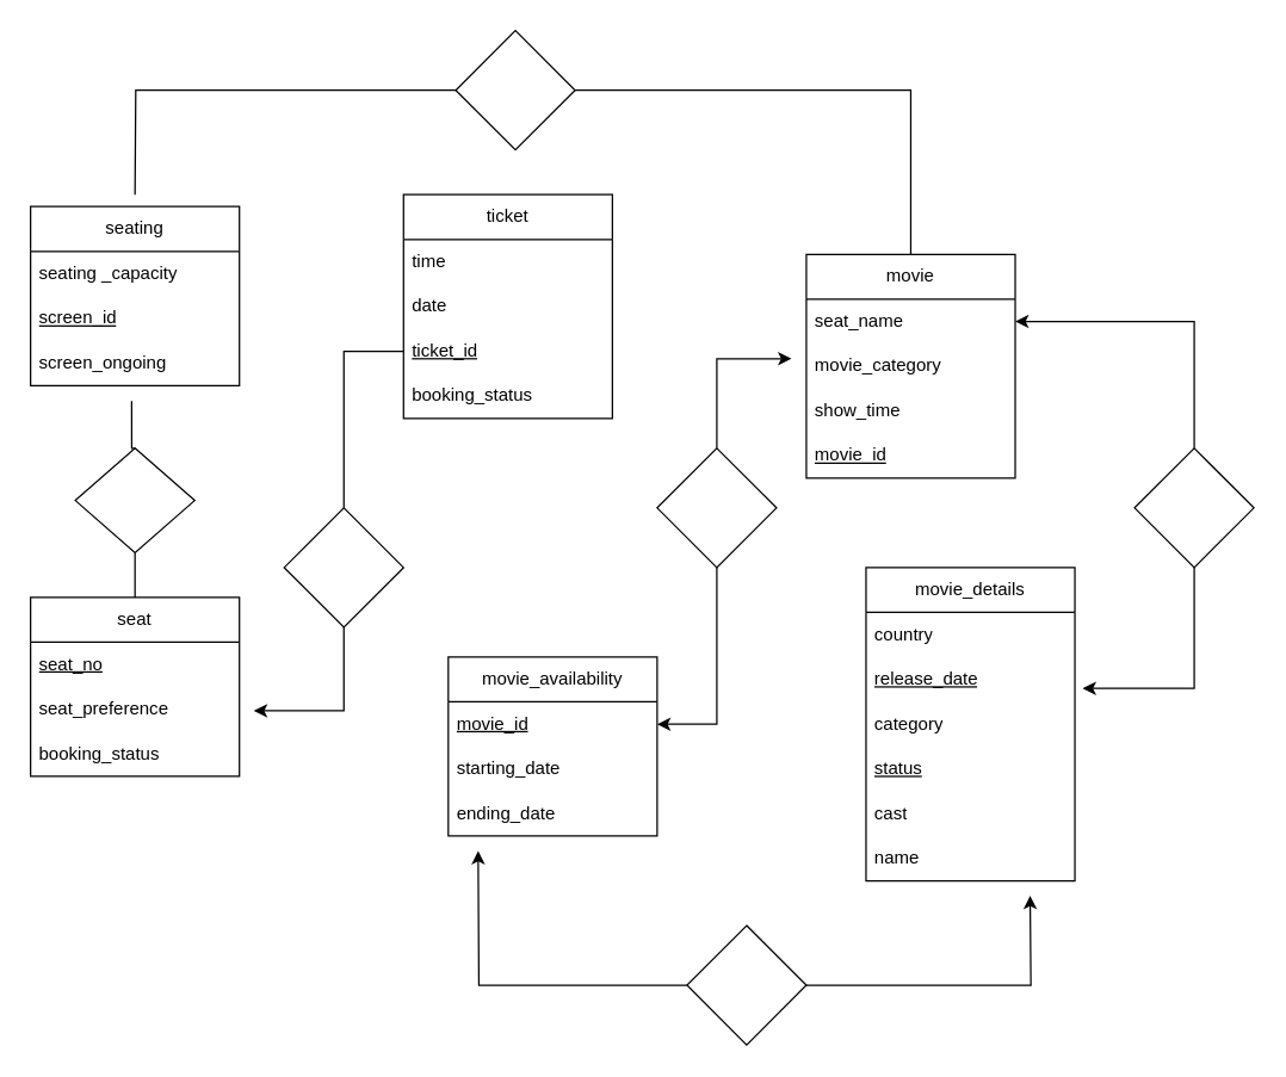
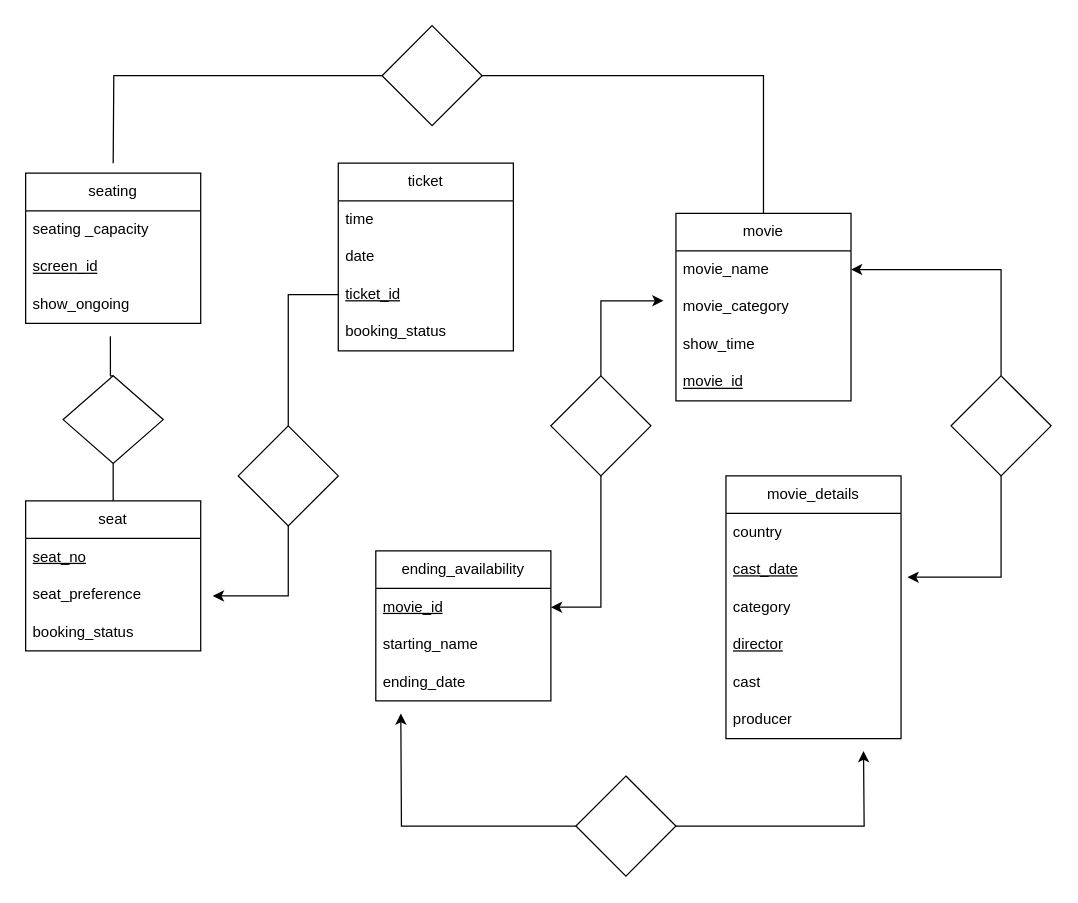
- <mxCell id="18" value="seat_name" style="text;strokeColor=none;fillColor=none;align=left;verticalAlign=middle;spacingLeft=4;spacingRight=4;overflow=hidden;points=[[0,0.5],[1,0.5]];portConstraint=eastwest;rotatable=0;whiteSpace=wrap;html=1;" vertex="1" parent="17"><mxGeometry y="30" width="140" height="30" as="geometry" /></mxCell>
+ <mxCell id="18" value="movie_name" style="text;strokeColor=none;fillColor=none;align=left;verticalAlign=middle;spacingLeft=4;spacingRight=4;overflow=hidden;points=[[0,0.5],[1,0.5]];portConstraint=eastwest;rotatable=0;whiteSpace=wrap;html=1;" vertex="1" parent="17"><mxGeometry y="30" width="140" height="30" as="geometry" /></mxCell>
- <mxCell id="5" value="screen_ongoing" style="text;strokeColor=none;fillColor=none;align=left;verticalAlign=middle;spacingLeft=4;spacingRight=4;overflow=hidden;points=[[0,0.5],[1,0.5]];portConstraint=eastwest;rotatable=0;whiteSpace=wrap;html=1;" vertex="1" parent="2"><mxGeometry y="90" width="140" height="30" as="geometry" /></mxCell>
+ <mxCell id="5" value="show_ongoing" style="text;strokeColor=none;fillColor=none;align=left;verticalAlign=middle;spacingLeft=4;spacingRight=4;overflow=hidden;points=[[0,0.5],[1,0.5]];portConstraint=eastwest;rotatable=0;whiteSpace=wrap;html=1;" vertex="1" parent="2"><mxGeometry y="90" width="140" height="30" as="geometry" /></mxCell>
- <mxCell id="27" value="movie_availability" style="swimlane;fontStyle=0;childLayout=stackLayout;horizontal=1;startSize=30;horizontalStack=0;resizeParent=1;resizeParentMax=0;resizeLast=0;collapsible=1;marginBottom=0;whiteSpace=wrap;html=1;" vertex="1" parent="1"><mxGeometry x="300" y="440" width="140" height="120" as="geometry" /></mxCell>
+ <mxCell id="27" value="ending_availability" style="swimlane;fontStyle=0;childLayout=stackLayout;horizontal=1;startSize=30;horizontalStack=0;resizeParent=1;resizeParentMax=0;resizeLast=0;collapsible=1;marginBottom=0;whiteSpace=wrap;html=1;" vertex="1" parent="1"><mxGeometry x="300" y="440" width="140" height="120" as="geometry" /></mxCell>
- <mxCell id="8" value="&lt;u&gt;release_date&lt;/u&gt;" style="text;strokeColor=none;fillColor=none;align=left;verticalAlign=middle;spacingLeft=4;spacingRight=4;overflow=hidden;points=[[0,0.5],[1,0.5]];portConstraint=eastwest;rotatable=0;whiteSpace=wrap;html=1;" vertex="1" parent="6"><mxGeometry y="60" width="140" height="30" as="geometry" /></mxCell>
+ <mxCell id="8" value="&lt;u&gt;cast_date&lt;/u&gt;" style="text;strokeColor=none;fillColor=none;align=left;verticalAlign=middle;spacingLeft=4;spacingRight=4;overflow=hidden;points=[[0,0.5],[1,0.5]];portConstraint=eastwest;rotatable=0;whiteSpace=wrap;html=1;" vertex="1" parent="6"><mxGeometry y="60" width="140" height="30" as="geometry" /></mxCell>
- <mxCell id="29" value="starting_date" style="text;strokeColor=none;fillColor=none;align=left;verticalAlign=middle;spacingLeft=4;spacingRight=4;overflow=hidden;points=[[0,0.5],[1,0.5]];portConstraint=eastwest;rotatable=0;whiteSpace=wrap;html=1;" vertex="1" parent="27"><mxGeometry y="60" width="140" height="30" as="geometry" /></mxCell>
+ <mxCell id="29" value="starting_name" style="text;strokeColor=none;fillColor=none;align=left;verticalAlign=middle;spacingLeft=4;spacingRight=4;overflow=hidden;points=[[0,0.5],[1,0.5]];portConstraint=eastwest;rotatable=0;whiteSpace=wrap;html=1;" vertex="1" parent="27"><mxGeometry y="60" width="140" height="30" as="geometry" /></mxCell>
- <mxCell id="10" value="&lt;u&gt;status&lt;/u&gt;" style="text;strokeColor=none;fillColor=none;align=left;verticalAlign=middle;spacingLeft=4;spacingRight=4;overflow=hidden;points=[[0,0.5],[1,0.5]];portConstraint=eastwest;rotatable=0;whiteSpace=wrap;html=1;" vertex="1" parent="6"><mxGeometry y="120" width="140" height="30" as="geometry" /></mxCell>
+ <mxCell id="10" value="&lt;u&gt;director&lt;/u&gt;" style="text;strokeColor=none;fillColor=none;align=left;verticalAlign=middle;spacingLeft=4;spacingRight=4;overflow=hidden;points=[[0,0.5],[1,0.5]];portConstraint=eastwest;rotatable=0;whiteSpace=wrap;html=1;" vertex="1" parent="6"><mxGeometry y="120" width="140" height="30" as="geometry" /></mxCell>
- <mxCell id="12" value="name" style="text;strokeColor=none;fillColor=none;align=left;verticalAlign=middle;spacingLeft=4;spacingRight=4;overflow=hidden;points=[[0,0.5],[1,0.5]];portConstraint=eastwest;rotatable=0;whiteSpace=wrap;html=1;" vertex="1" parent="6"><mxGeometry y="180" width="140" height="30" as="geometry" /></mxCell>
+ <mxCell id="12" value="producer" style="text;strokeColor=none;fillColor=none;align=left;verticalAlign=middle;spacingLeft=4;spacingRight=4;overflow=hidden;points=[[0,0.5],[1,0.5]];portConstraint=eastwest;rotatable=0;whiteSpace=wrap;html=1;" vertex="1" parent="6"><mxGeometry y="180" width="140" height="30" as="geometry" /></mxCell>
